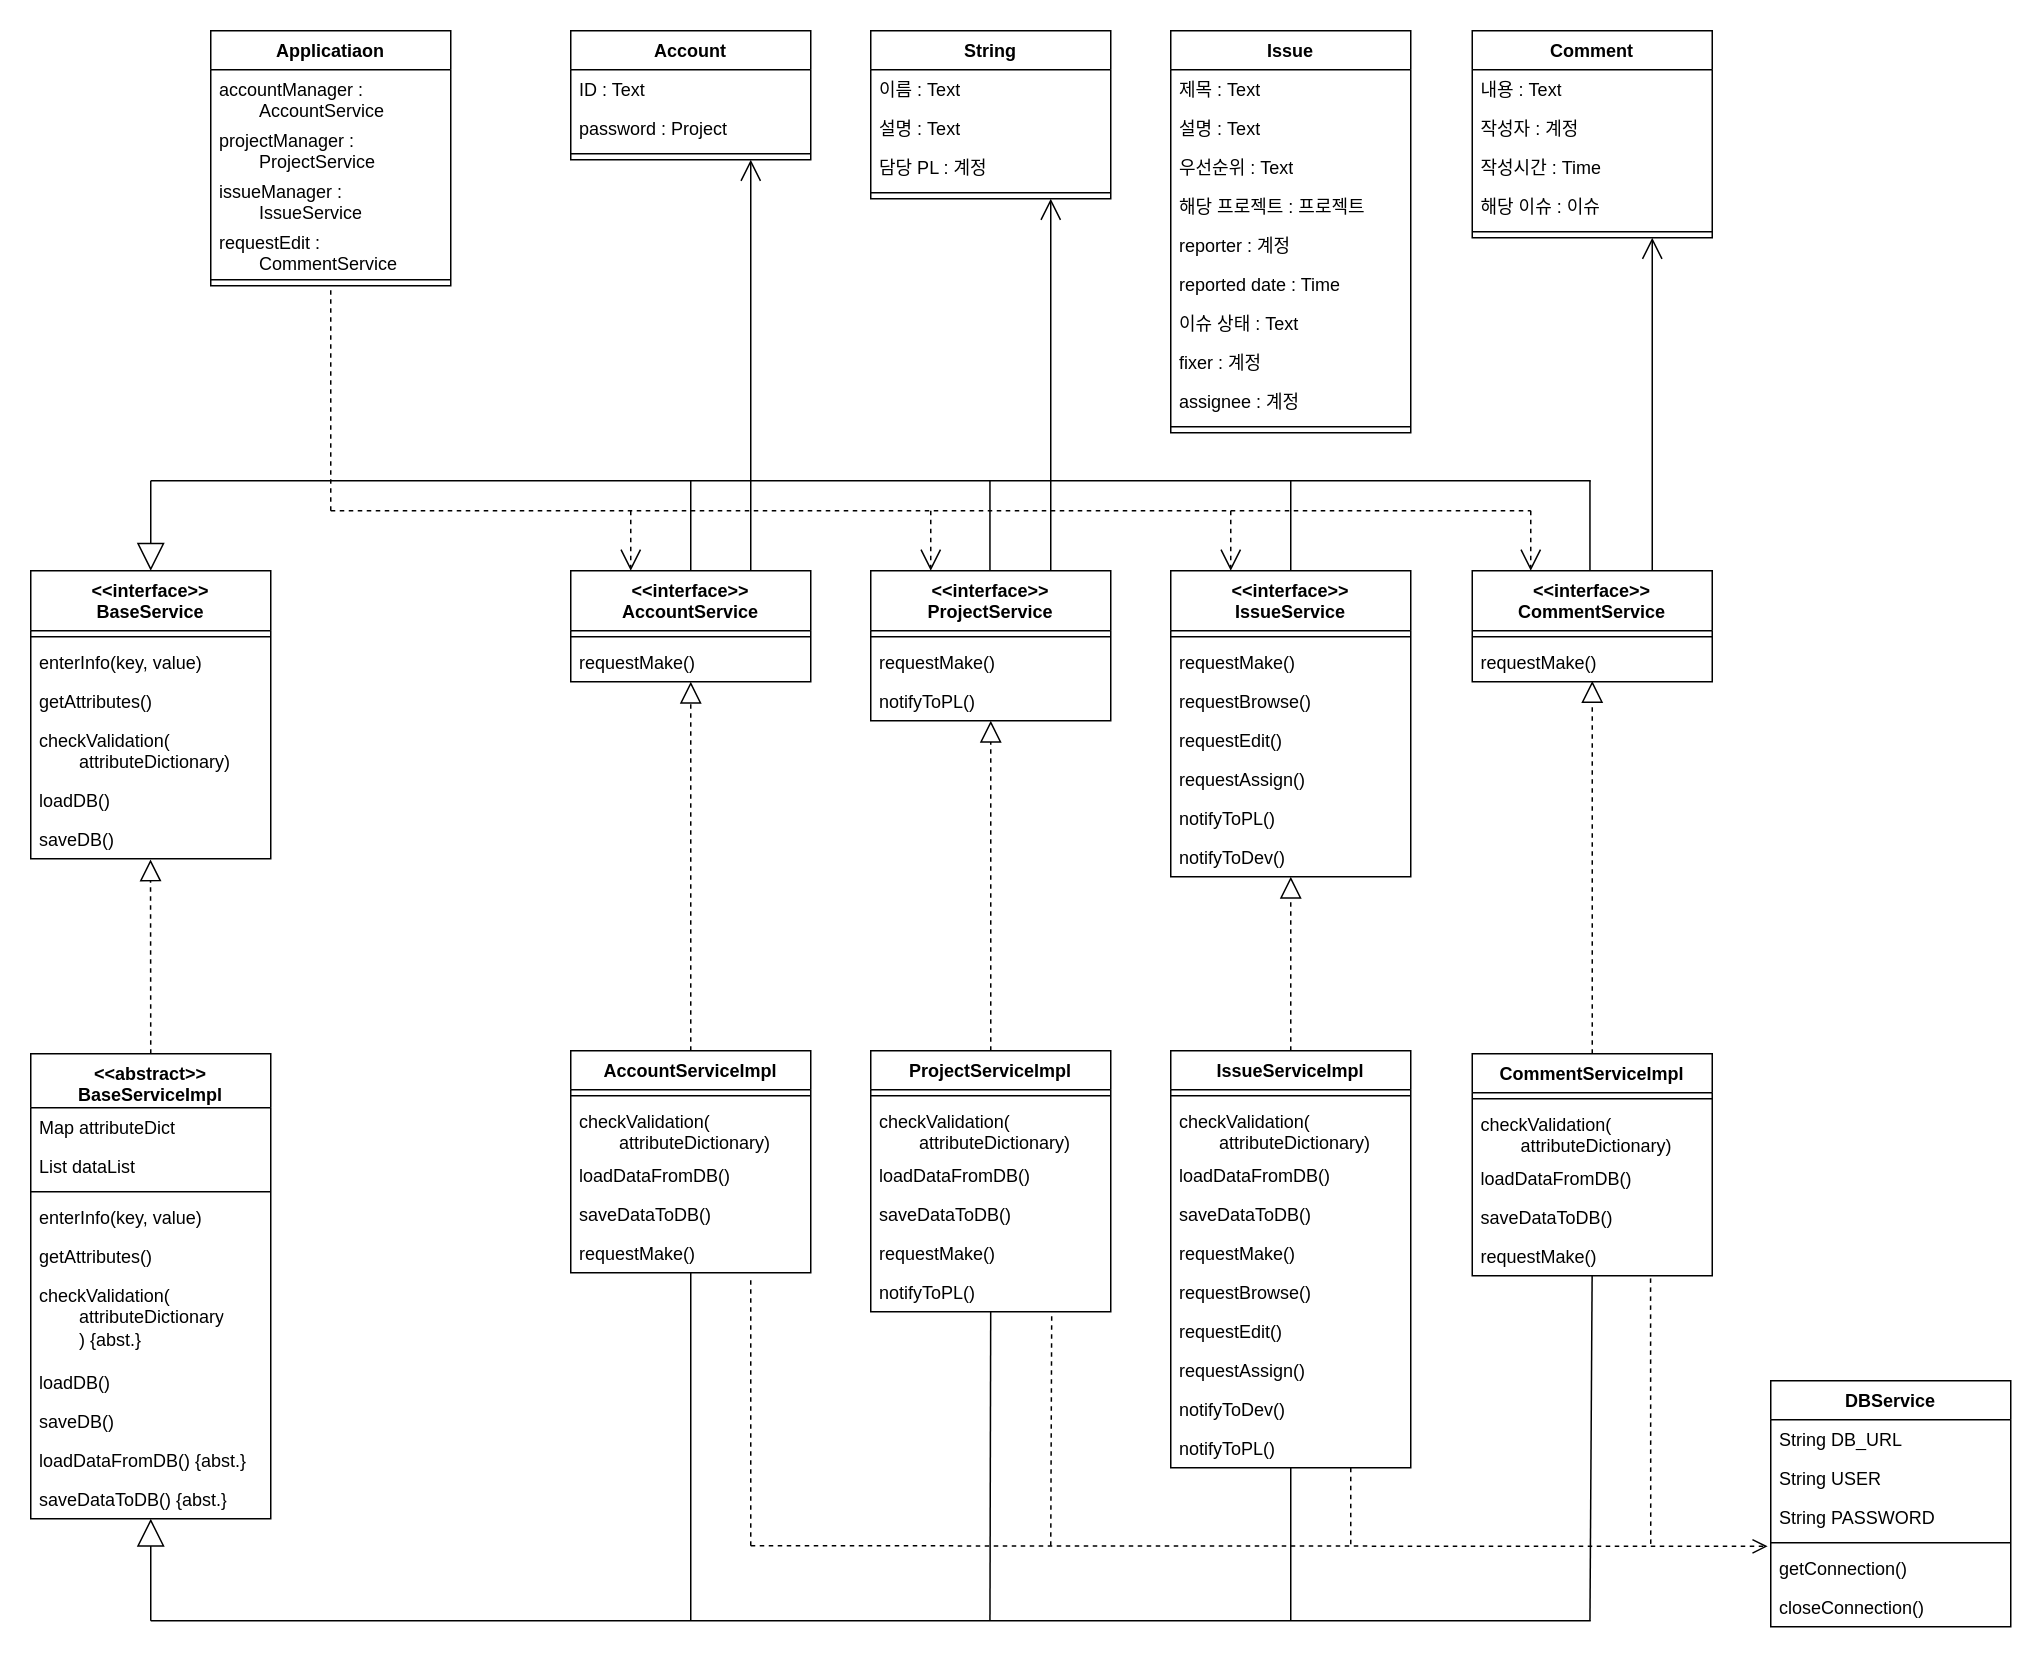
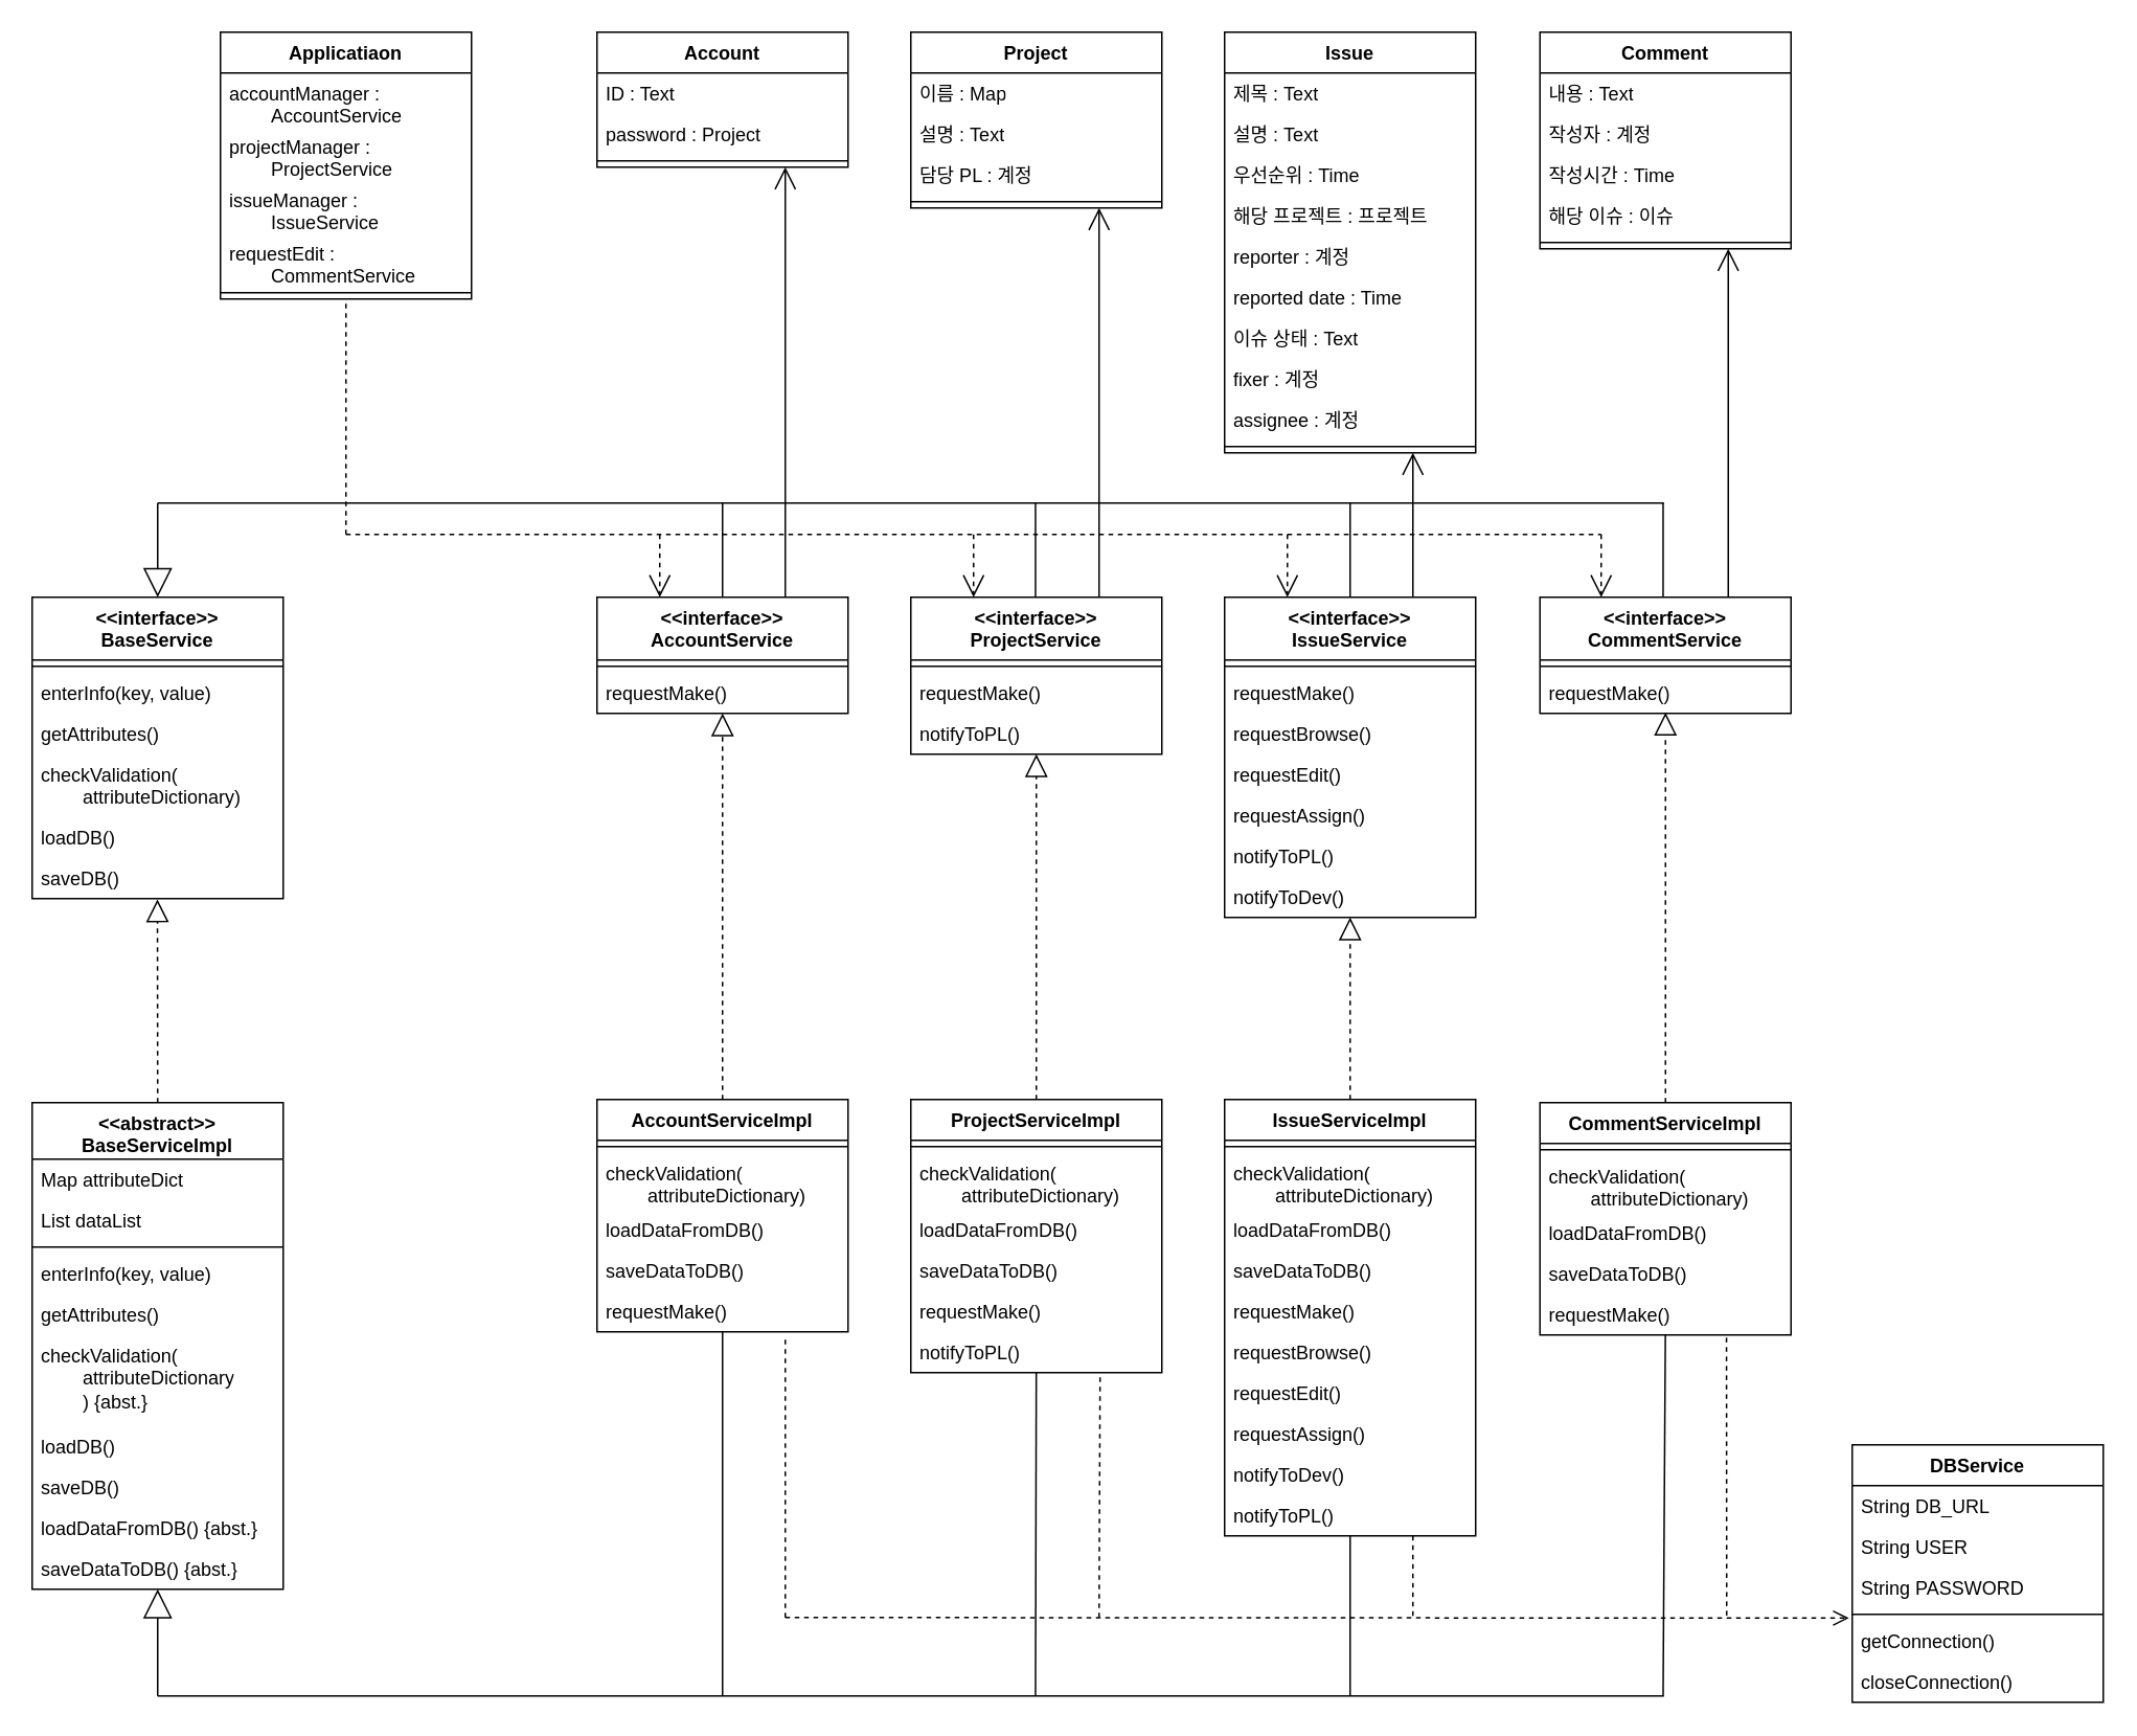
- <mxCell id="21" value="String" style="swimlane;fontStyle=1;align=center;verticalAlign=top;childLayout=stackLayout;horizontal=1;startSize=26;horizontalStack=0;resizeParent=1;resizeParentMax=0;resizeLast=0;collapsible=1;marginBottom=0;whiteSpace=wrap;html=1;" parent="1" vertex="1"><mxGeometry x="580" y="20" width="160" height="112" as="geometry" /></mxCell>
+ <mxCell id="21" value="Project" style="swimlane;fontStyle=1;align=center;verticalAlign=top;childLayout=stackLayout;horizontal=1;startSize=26;horizontalStack=0;resizeParent=1;resizeParentMax=0;resizeLast=0;collapsible=1;marginBottom=0;whiteSpace=wrap;html=1;" parent="1" vertex="1"><mxGeometry x="580" y="20" width="160" height="112" as="geometry" /></mxCell>
- <mxCell id="22" value="이름 : Text" style="text;strokeColor=none;fillColor=none;align=left;verticalAlign=top;spacingLeft=4;spacingRight=4;overflow=hidden;rotatable=0;points=[[0,0.5],[1,0.5]];portConstraint=eastwest;whiteSpace=wrap;html=1;" parent="21" vertex="1"><mxGeometry y="26" width="160" height="26" as="geometry" /></mxCell>
+ <mxCell id="22" value="이름 : Map" style="text;strokeColor=none;fillColor=none;align=left;verticalAlign=top;spacingLeft=4;spacingRight=4;overflow=hidden;rotatable=0;points=[[0,0.5],[1,0.5]];portConstraint=eastwest;whiteSpace=wrap;html=1;" parent="21" vertex="1"><mxGeometry y="26" width="160" height="26" as="geometry" /></mxCell>
- <mxCell id="29" value="우선순위 : Text" style="text;strokeColor=none;fillColor=none;align=left;verticalAlign=top;spacingLeft=4;spacingRight=4;overflow=hidden;rotatable=0;points=[[0,0.5],[1,0.5]];portConstraint=eastwest;whiteSpace=wrap;html=1;" parent="26" vertex="1"><mxGeometry y="78" width="160" height="26" as="geometry" /></mxCell>
+ <mxCell id="29" value="우선순위 : Time" style="text;strokeColor=none;fillColor=none;align=left;verticalAlign=top;spacingLeft=4;spacingRight=4;overflow=hidden;rotatable=0;points=[[0,0.5],[1,0.5]];portConstraint=eastwest;whiteSpace=wrap;html=1;" parent="26" vertex="1"><mxGeometry y="78" width="160" height="26" as="geometry" /></mxCell>
+ <mxCell id="113" value="" style="endArrow=open;endFill=1;endSize=12;html=1;rounded=0;exitX=0.75;exitY=0;exitDx=0;exitDy=0;entryX=0.75;entryY=1;entryDx=0;entryDy=0;" parent="1" source="13" target="26" edge="1"><mxGeometry width="160" relative="1" as="geometry"><mxPoint x="520" y="400" as="sourcePoint" /><mxPoint x="520" y="126" as="targetPoint" /></mxGeometry></mxCell>
